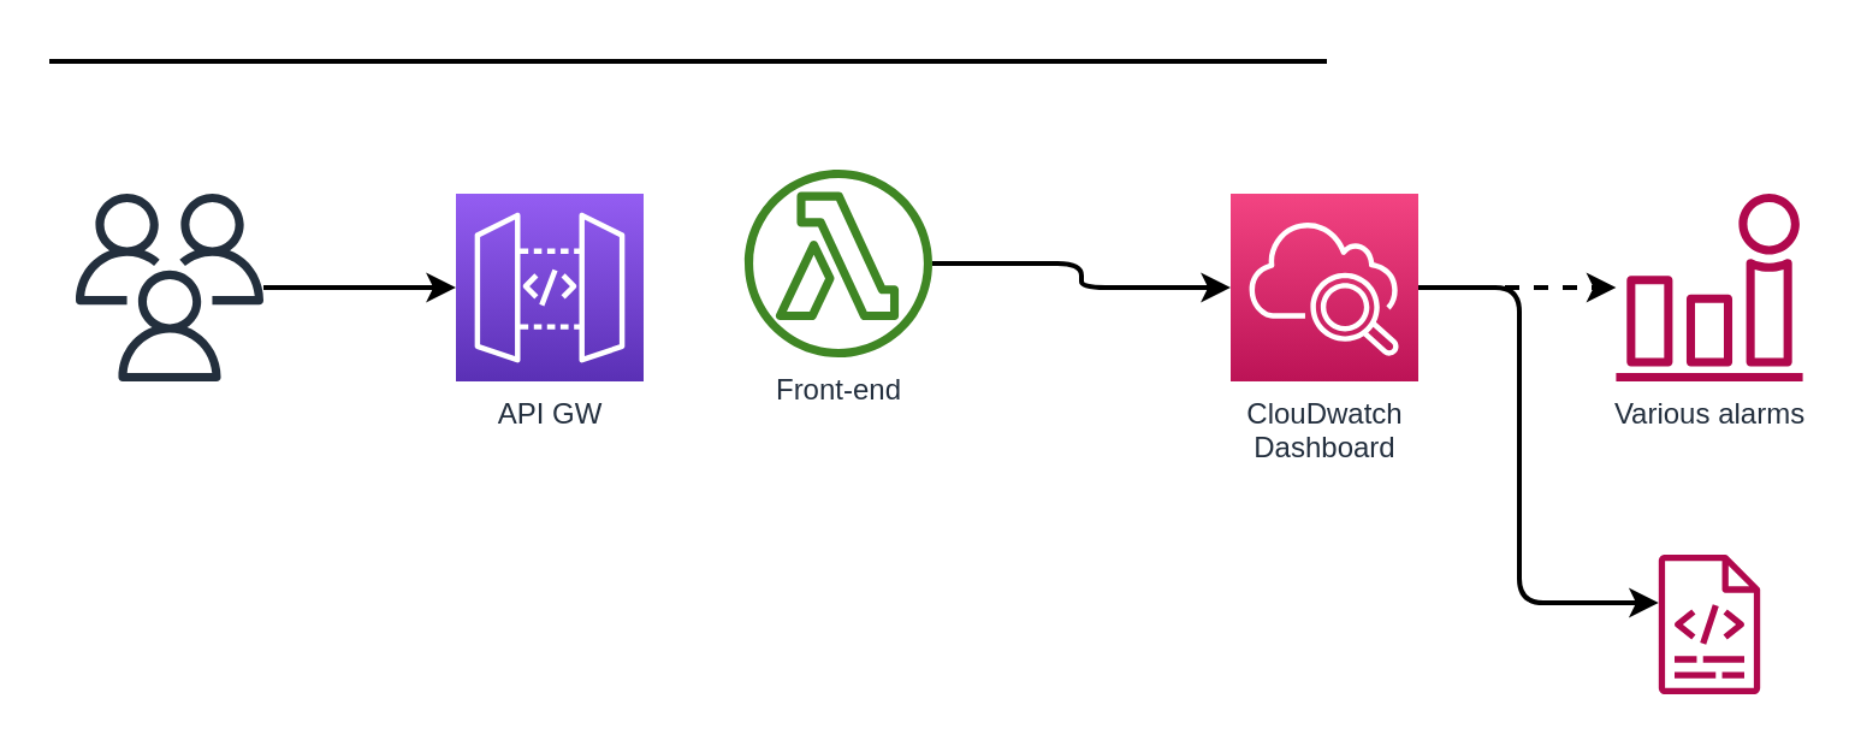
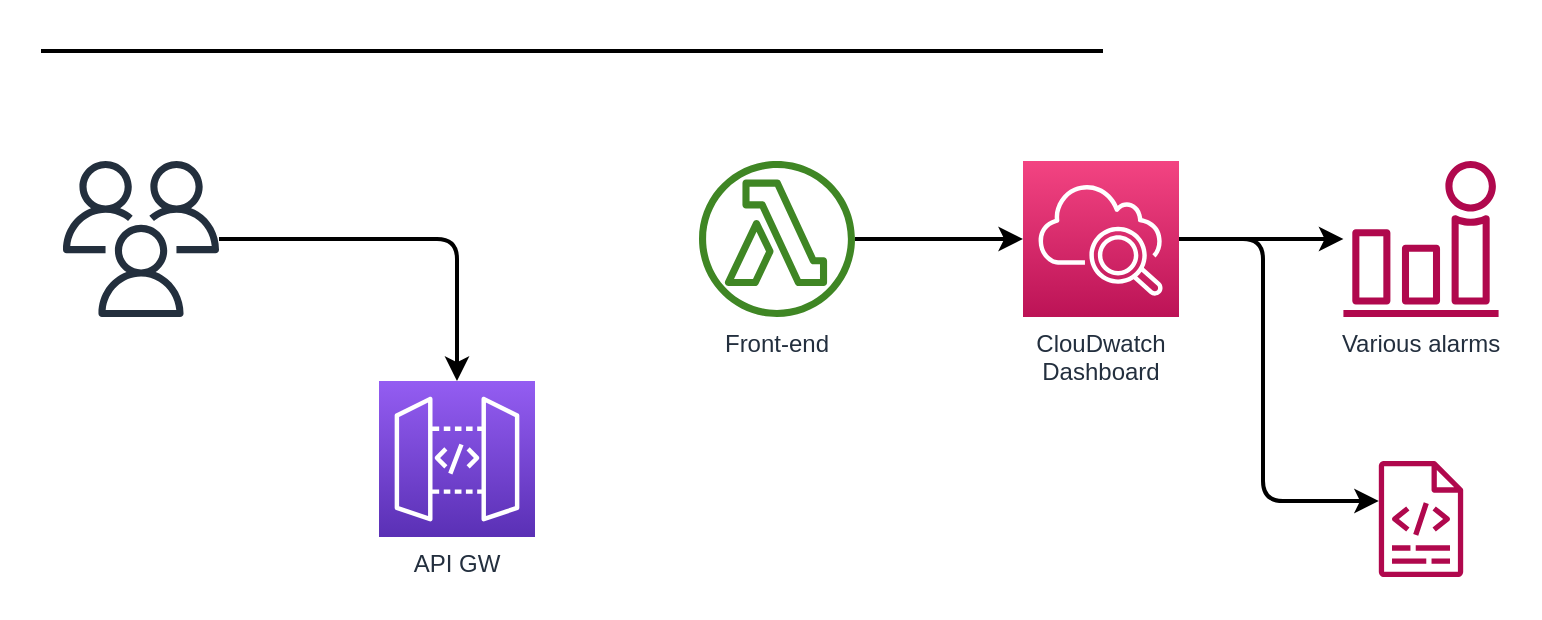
- <mxCell id="7" value="Front-end" style="sketch=0;outlineConnect=0;fontColor=#232F3E;gradientColor=none;fillColor=#3F8624;strokeColor=none;dashed=0;verticalLabelPosition=bottom;verticalAlign=top;align=center;html=1;fontSize=12;fontStyle=0;aspect=fixed;pointerEvents=1;shape=mxgraph.aws4.lambda_function;" vertex="1" parent="1"><mxGeometry x="309" y="70" width="78" height="78" as="geometry" /></mxCell>
+ <mxCell id="7" value="Front-end" style="sketch=0;outlineConnect=0;fontColor=#232F3E;gradientColor=none;fillColor=#3F8624;strokeColor=none;dashed=0;verticalLabelPosition=bottom;verticalAlign=top;align=center;html=1;fontSize=12;fontStyle=0;aspect=fixed;pointerEvents=1;shape=mxgraph.aws4.lambda_function;" vertex="1" parent="1"><mxGeometry x="349" y="80" width="78" height="78" as="geometry" /></mxCell>
- <mxCell id="5" value="API GW&lt;br&gt;" style="sketch=0;points=[[0,0,0],[0.25,0,0],[0.5,0,0],[0.75,0,0],[1,0,0],[0,1,0],[0.25,1,0],[0.5,1,0],[0.75,1,0],[1,1,0],[0,0.25,0],[0,0.5,0],[0,0.75,0],[1,0.25,0],[1,0.5,0],[1,0.75,0]];outlineConnect=0;fontColor=#232F3E;gradientColor=#945DF2;gradientDirection=north;fillColor=#5A30B5;strokeColor=#ffffff;dashed=0;verticalLabelPosition=bottom;verticalAlign=top;align=center;html=1;fontSize=12;fontStyle=0;aspect=fixed;shape=mxgraph.aws4.resourceIcon;resIcon=mxgraph.aws4.api_gateway;" vertex="1" parent="1"><mxGeometry x="189" y="80" width="78" height="78" as="geometry" /></mxCell>
+ <mxCell id="5" value="API GW&lt;br&gt;" style="sketch=0;points=[[0,0,0],[0.25,0,0],[0.5,0,0],[0.75,0,0],[1,0,0],[0,1,0],[0.25,1,0],[0.5,1,0],[0.75,1,0],[1,1,0],[0,0.25,0],[0,0.5,0],[0,0.75,0],[1,0.25,0],[1,0.5,0],[1,0.75,0]];outlineConnect=0;fontColor=#232F3E;gradientColor=#945DF2;gradientDirection=north;fillColor=#5A30B5;strokeColor=#ffffff;dashed=0;verticalLabelPosition=bottom;verticalAlign=top;align=center;html=1;fontSize=12;fontStyle=0;aspect=fixed;shape=mxgraph.aws4.resourceIcon;resIcon=mxgraph.aws4.api_gateway;" vertex="1" parent="1"><mxGeometry x="189" y="190" width="78" height="78" as="geometry" /></mxCell>
- <mxCell id="8" style="edgeStyle=orthogonalEdgeStyle;rounded=1;orthogonalLoop=1;jettySize=auto;html=1;strokeWidth=2;dashed=1;" edge="1" parent="1" source="10" target="11"><mxGeometry relative="1" as="geometry" /></mxCell>
+ <mxCell id="8" style="edgeStyle=orthogonalEdgeStyle;rounded=1;orthogonalLoop=1;jettySize=auto;html=1;strokeWidth=2;" edge="1" parent="1" source="10" target="11"><mxGeometry relative="1" as="geometry" /></mxCell>
